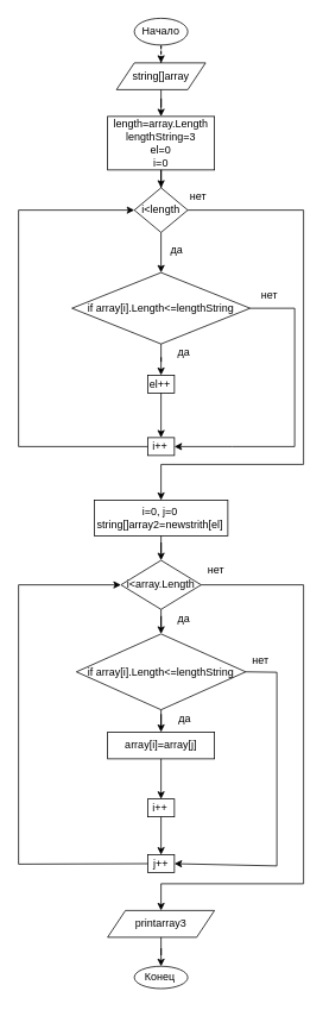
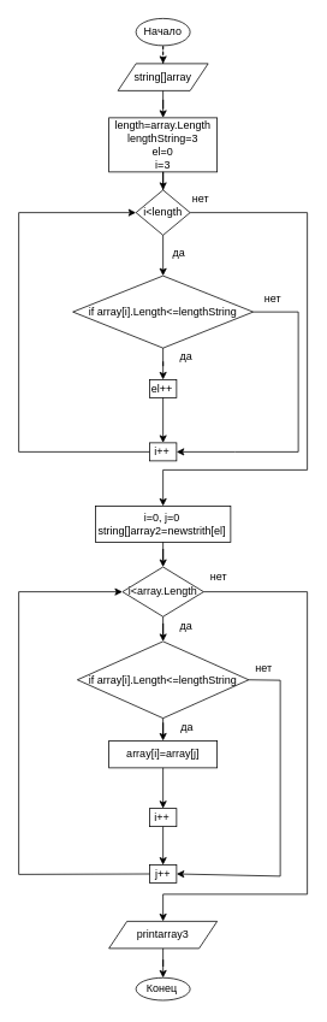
- <mxCell id="8" value="length=array.Length&lt;br&gt;lengthString=3&lt;br&gt;el=0&lt;br&gt;i=0" style="text;html=1;strokeColor=none;fillColor=none;align=center;verticalAlign=middle;whiteSpace=wrap;rounded=0;" vertex="1" parent="1"><mxGeometry x="150" y="145" width="60" height="30" as="geometry" /></mxCell>
+ <mxCell id="8" value="length=array.Length&lt;br&gt;lengthString=3&lt;br&gt;el=0&lt;br&gt;i=3" style="text;html=1;strokeColor=none;fillColor=none;align=center;verticalAlign=middle;whiteSpace=wrap;rounded=0;" vertex="1" parent="1"><mxGeometry x="150" y="145" width="60" height="30" as="geometry" /></mxCell>
